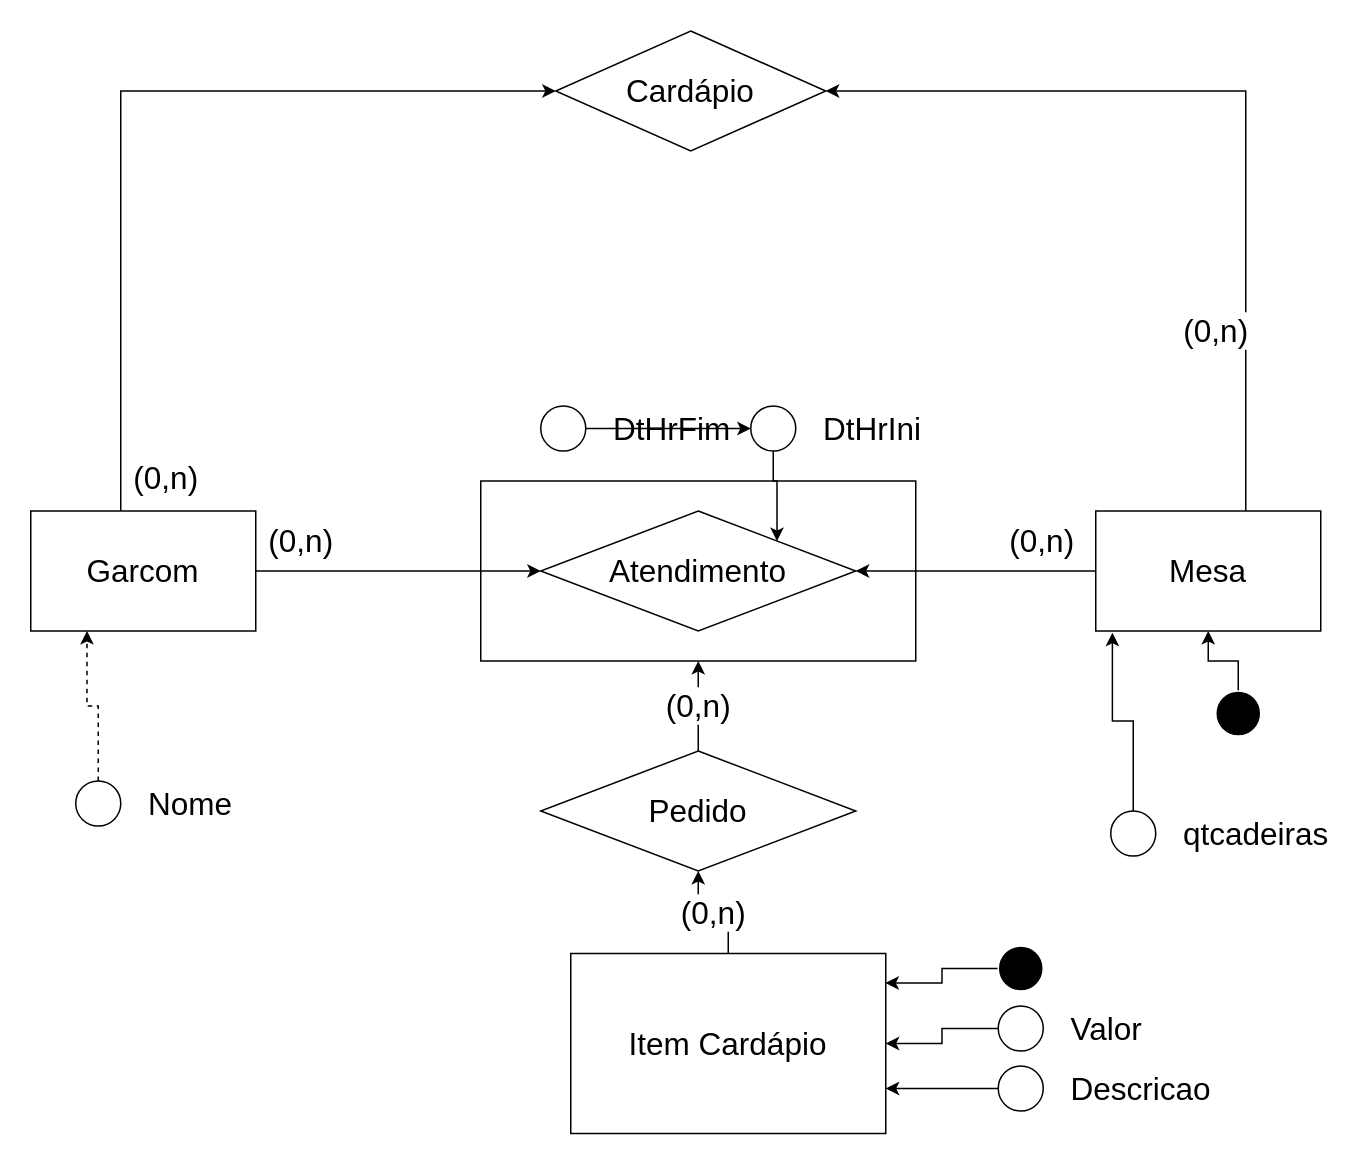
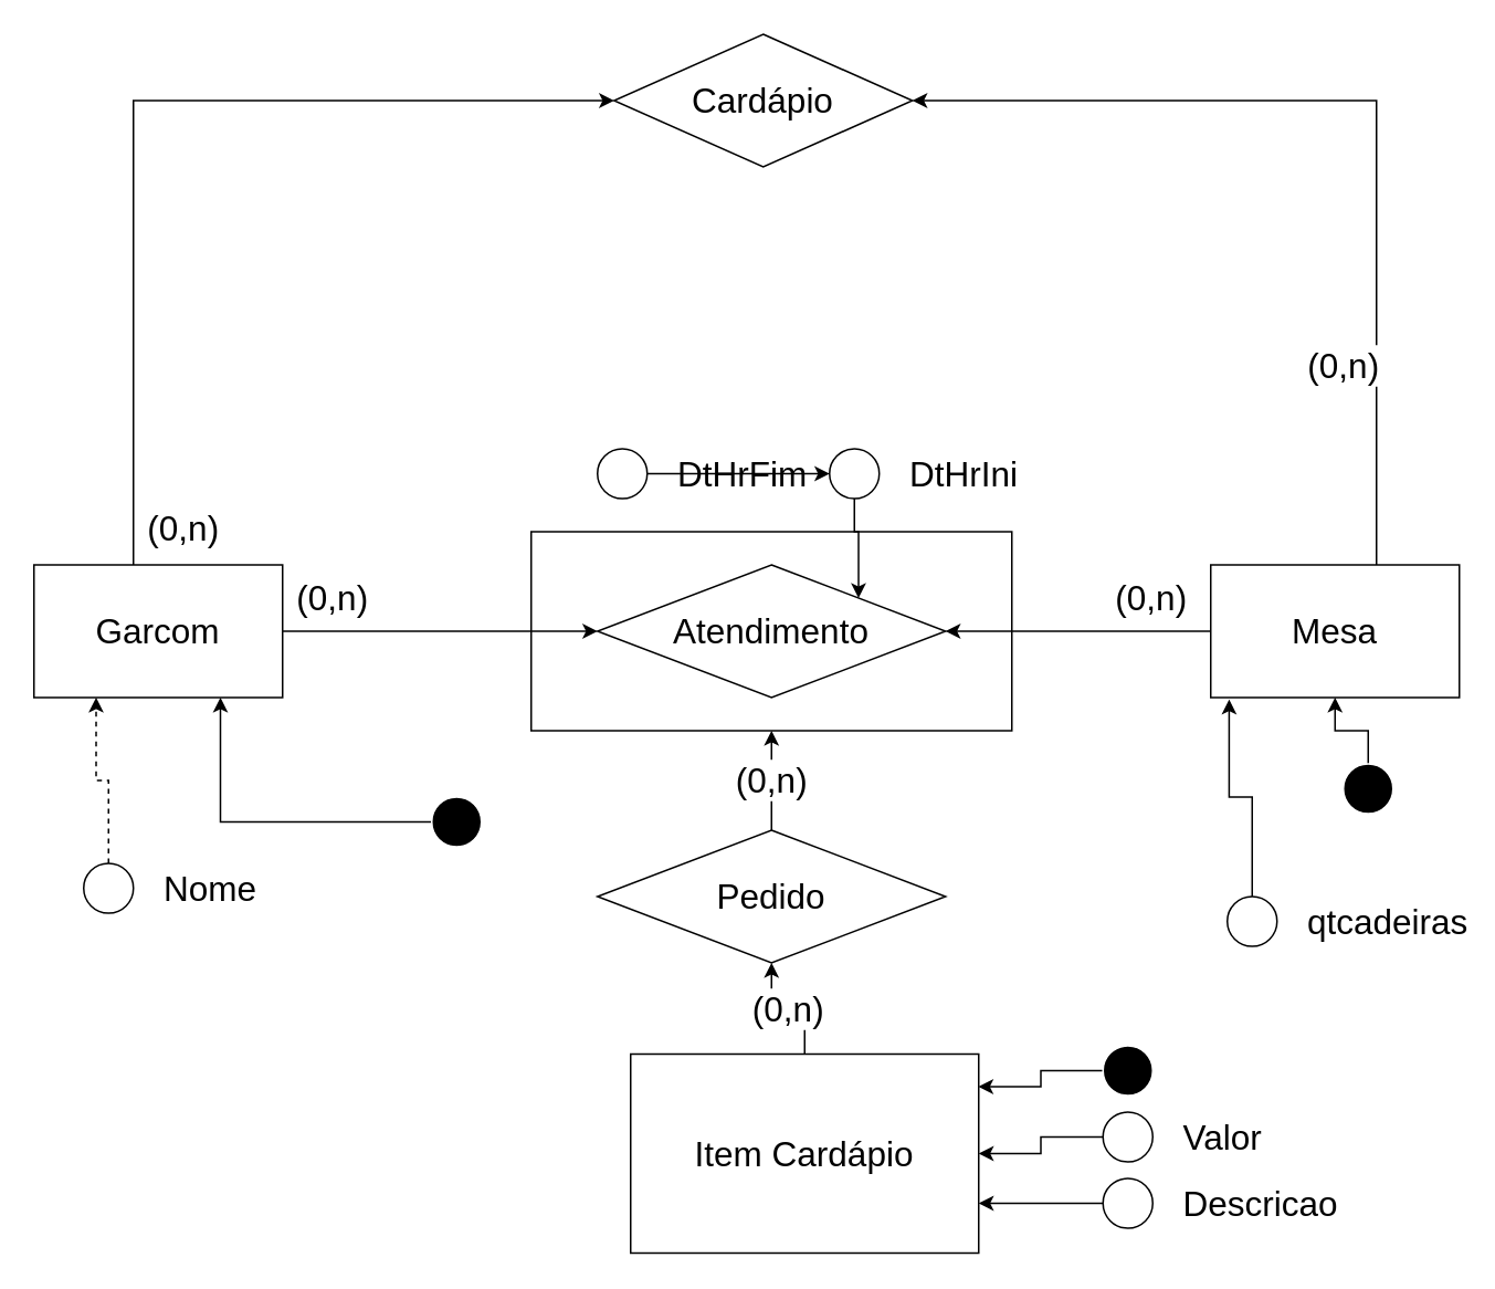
+ <mxCell id="3" style="edgeStyle=orthogonalEdgeStyle;rounded=0;html=1;entryX=0.75;entryY=1;entryDx=0;entryDy=0;fontSize=21;" parent="1" source="4" target="12" edge="1"><mxGeometry relative="1" as="geometry" /></mxCell>
+ <mxCell id="4" value="&lt;font color=&quot;#ffffff&quot;&gt;&lt;span style=&quot;white-space: pre&quot;&gt;&#09;&lt;/span&gt;Matricula&lt;/font&gt;" style="ellipse;whiteSpace=wrap;html=1;aspect=fixed;fontSize=21;align=left;labelBackgroundColor=none;strokeColor=#FFFFFF;fillColor=#000000;strokeWidth=1;fontColor=#333333;" parent="1" vertex="1"><mxGeometry x="260" y="480" width="30" height="30" as="geometry" /></mxCell>
